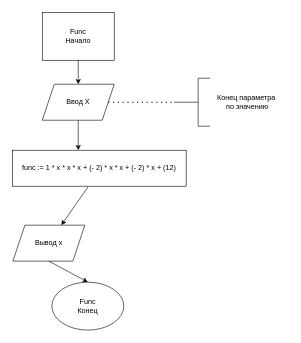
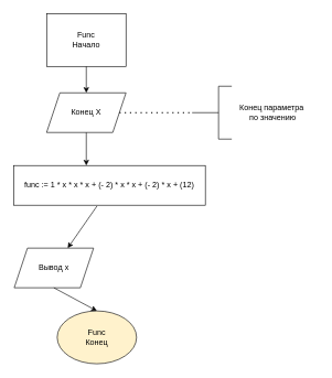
- <mxCell id="4" value="Ввод X" style="shape=parallelogram;perimeter=parallelogramPerimeter;whiteSpace=wrap;html=1;fixedSize=1;" vertex="1" parent="1"><mxGeometry x="70" y="140" width="120" height="60" as="geometry" /></mxCell>
+ <mxCell id="4" value="Конец X" style="shape=parallelogram;perimeter=parallelogramPerimeter;whiteSpace=wrap;html=1;fixedSize=1;" vertex="1" parent="1"><mxGeometry x="70" y="140" width="120" height="60" as="geometry" /></mxCell>
- <mxCell id="10" value="Func&lt;div&gt;Конец&lt;/div&gt;" style="ellipse;whiteSpace=wrap;html=1;" vertex="1" parent="1"><mxGeometry x="86" y="470" width="120" height="80" as="geometry" /></mxCell>
+ <mxCell id="10" value="Func&lt;div&gt;Конец&lt;/div&gt;" style="ellipse;whiteSpace=wrap;html=1;fillColor=#fff2cc;" vertex="1" parent="1"><mxGeometry x="86" y="470" width="120" height="80" as="geometry" /></mxCell>
